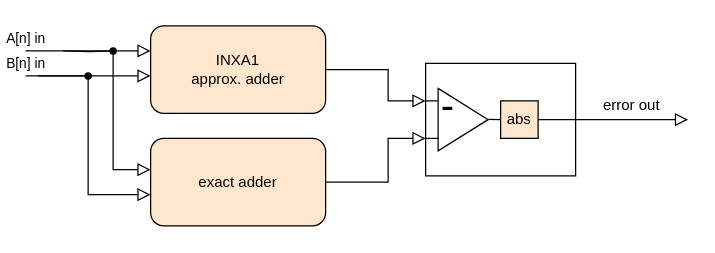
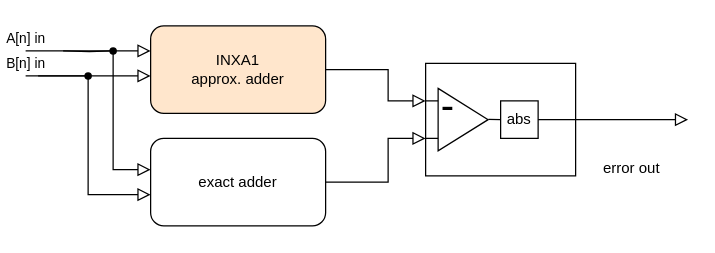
- <mxCell id="22" value="error out" style="text;html=1;strokeColor=none;fillColor=none;align=center;verticalAlign=middle;whiteSpace=wrap;rounded=0;" vertex="1" parent="1"><mxGeometry x="480" y="74" width="50" height="20" as="geometry" /></mxCell>
+ <mxCell id="22" value="error out" style="text;html=1;strokeColor=none;fillColor=none;align=center;verticalAlign=middle;whiteSpace=wrap;rounded=0;" vertex="1" parent="1"><mxGeometry x="480" y="124" width="50" height="20" as="geometry" /></mxCell>
- <mxCell id="17" value="abs" style="rounded=0;whiteSpace=wrap;html=1;fillColor=#ffe6cc;" vertex="1" parent="1"><mxGeometry x="400" y="80" width="30" height="30" as="geometry" /></mxCell>
+ <mxCell id="17" value="abs" style="rounded=0;whiteSpace=wrap;html=1;" vertex="1" parent="1"><mxGeometry x="400" y="80" width="30" height="30" as="geometry" /></mxCell>
- <mxCell id="3" value="exact adder" style="rounded=1;whiteSpace=wrap;html=1;fontSize=12;glass=0;strokeWidth=1;shadow=0;fillColor=#ffe6cc;" vertex="1" parent="1"><mxGeometry x="120" y="110" width="140" height="70" as="geometry" /></mxCell>
+ <mxCell id="3" value="exact adder" style="rounded=1;whiteSpace=wrap;html=1;fontSize=12;glass=0;strokeWidth=1;shadow=0;" vertex="1" parent="1"><mxGeometry x="120" y="110" width="140" height="70" as="geometry" /></mxCell>
